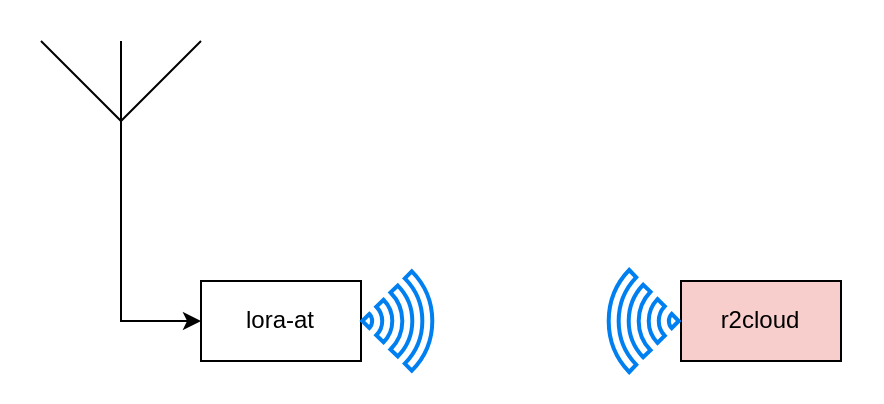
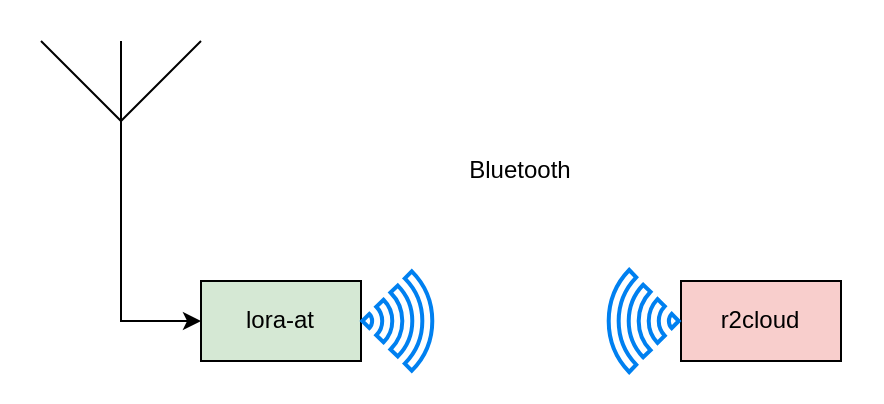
+ <mxCell id="8" value="Bluetooth" style="text;html=1;strokeColor=none;fillColor=none;align=center;verticalAlign=middle;whiteSpace=wrap;rounded=0;" vertex="1" parent="1"><mxGeometry x="220" y="70" width="80" height="30" as="geometry" /></mxCell>
- <mxCell id="4" value="lora-at" style="rounded=0;whiteSpace=wrap;html=1;" vertex="1" parent="1"><mxGeometry x="100" y="140" width="80" height="40" as="geometry" /></mxCell>
+ <mxCell id="4" value="lora-at" style="rounded=0;whiteSpace=wrap;html=1;fillColor=#d5e8d4;" vertex="1" parent="1"><mxGeometry x="100" y="140" width="80" height="40" as="geometry" /></mxCell>
